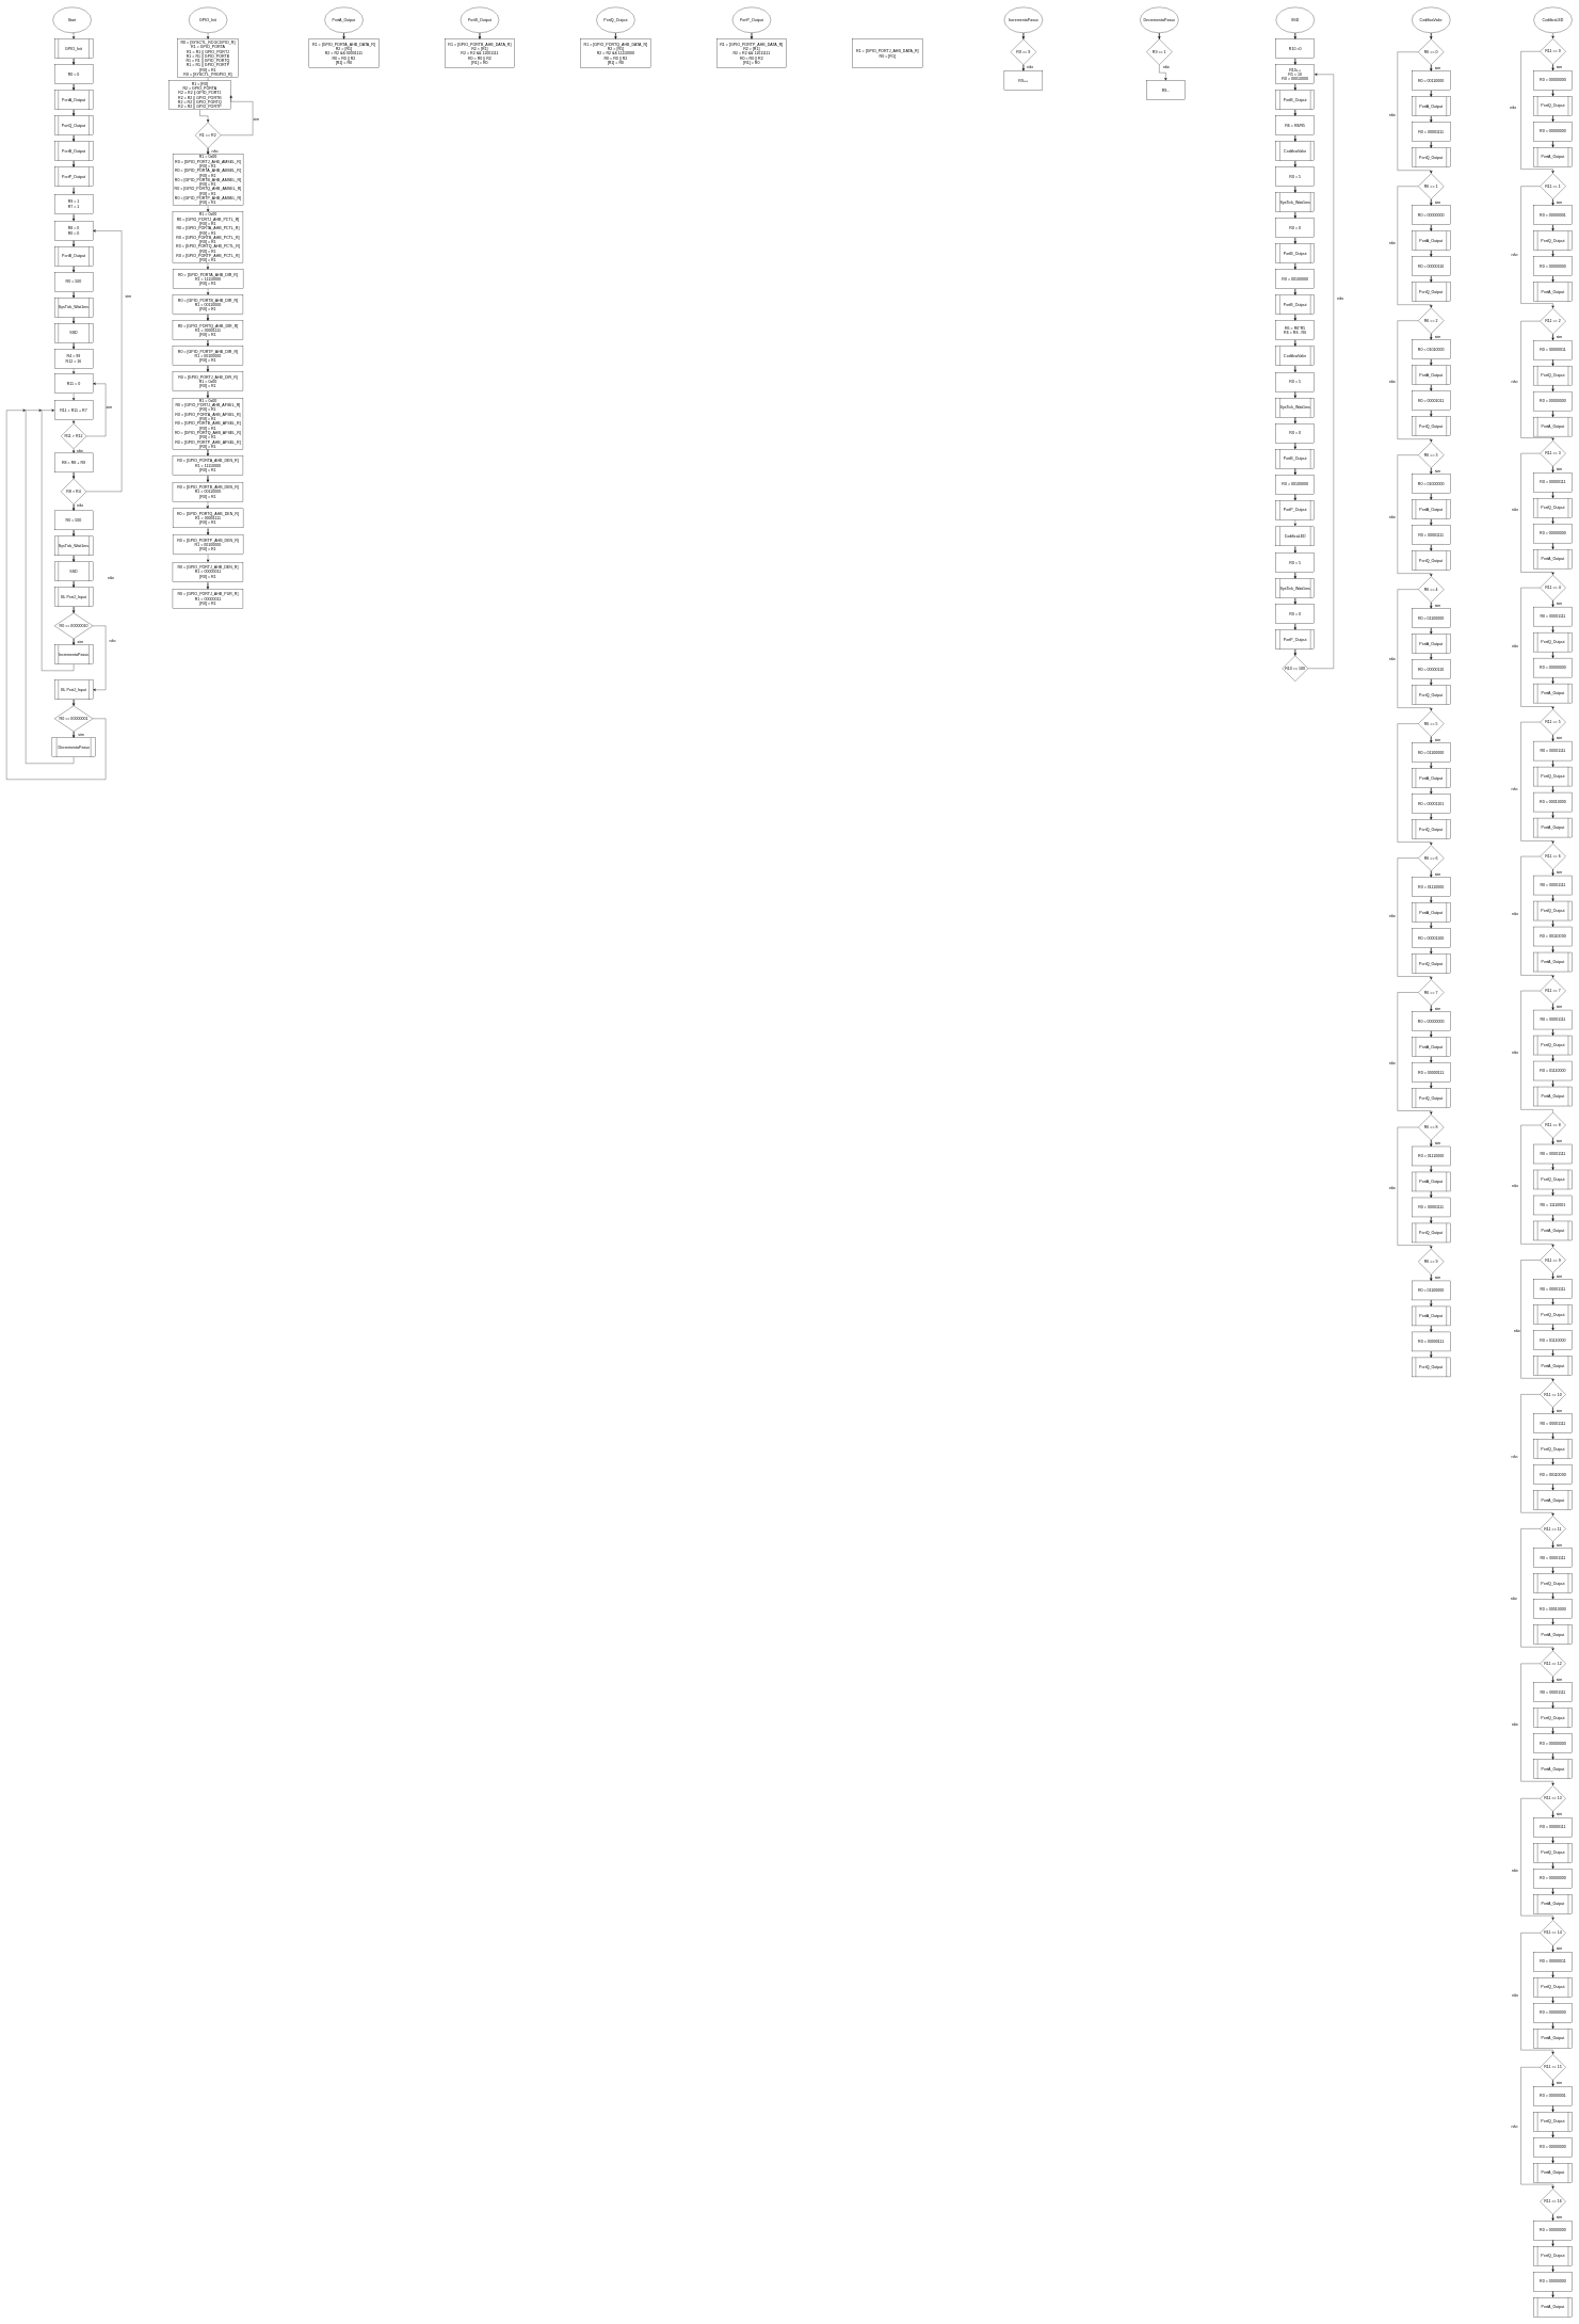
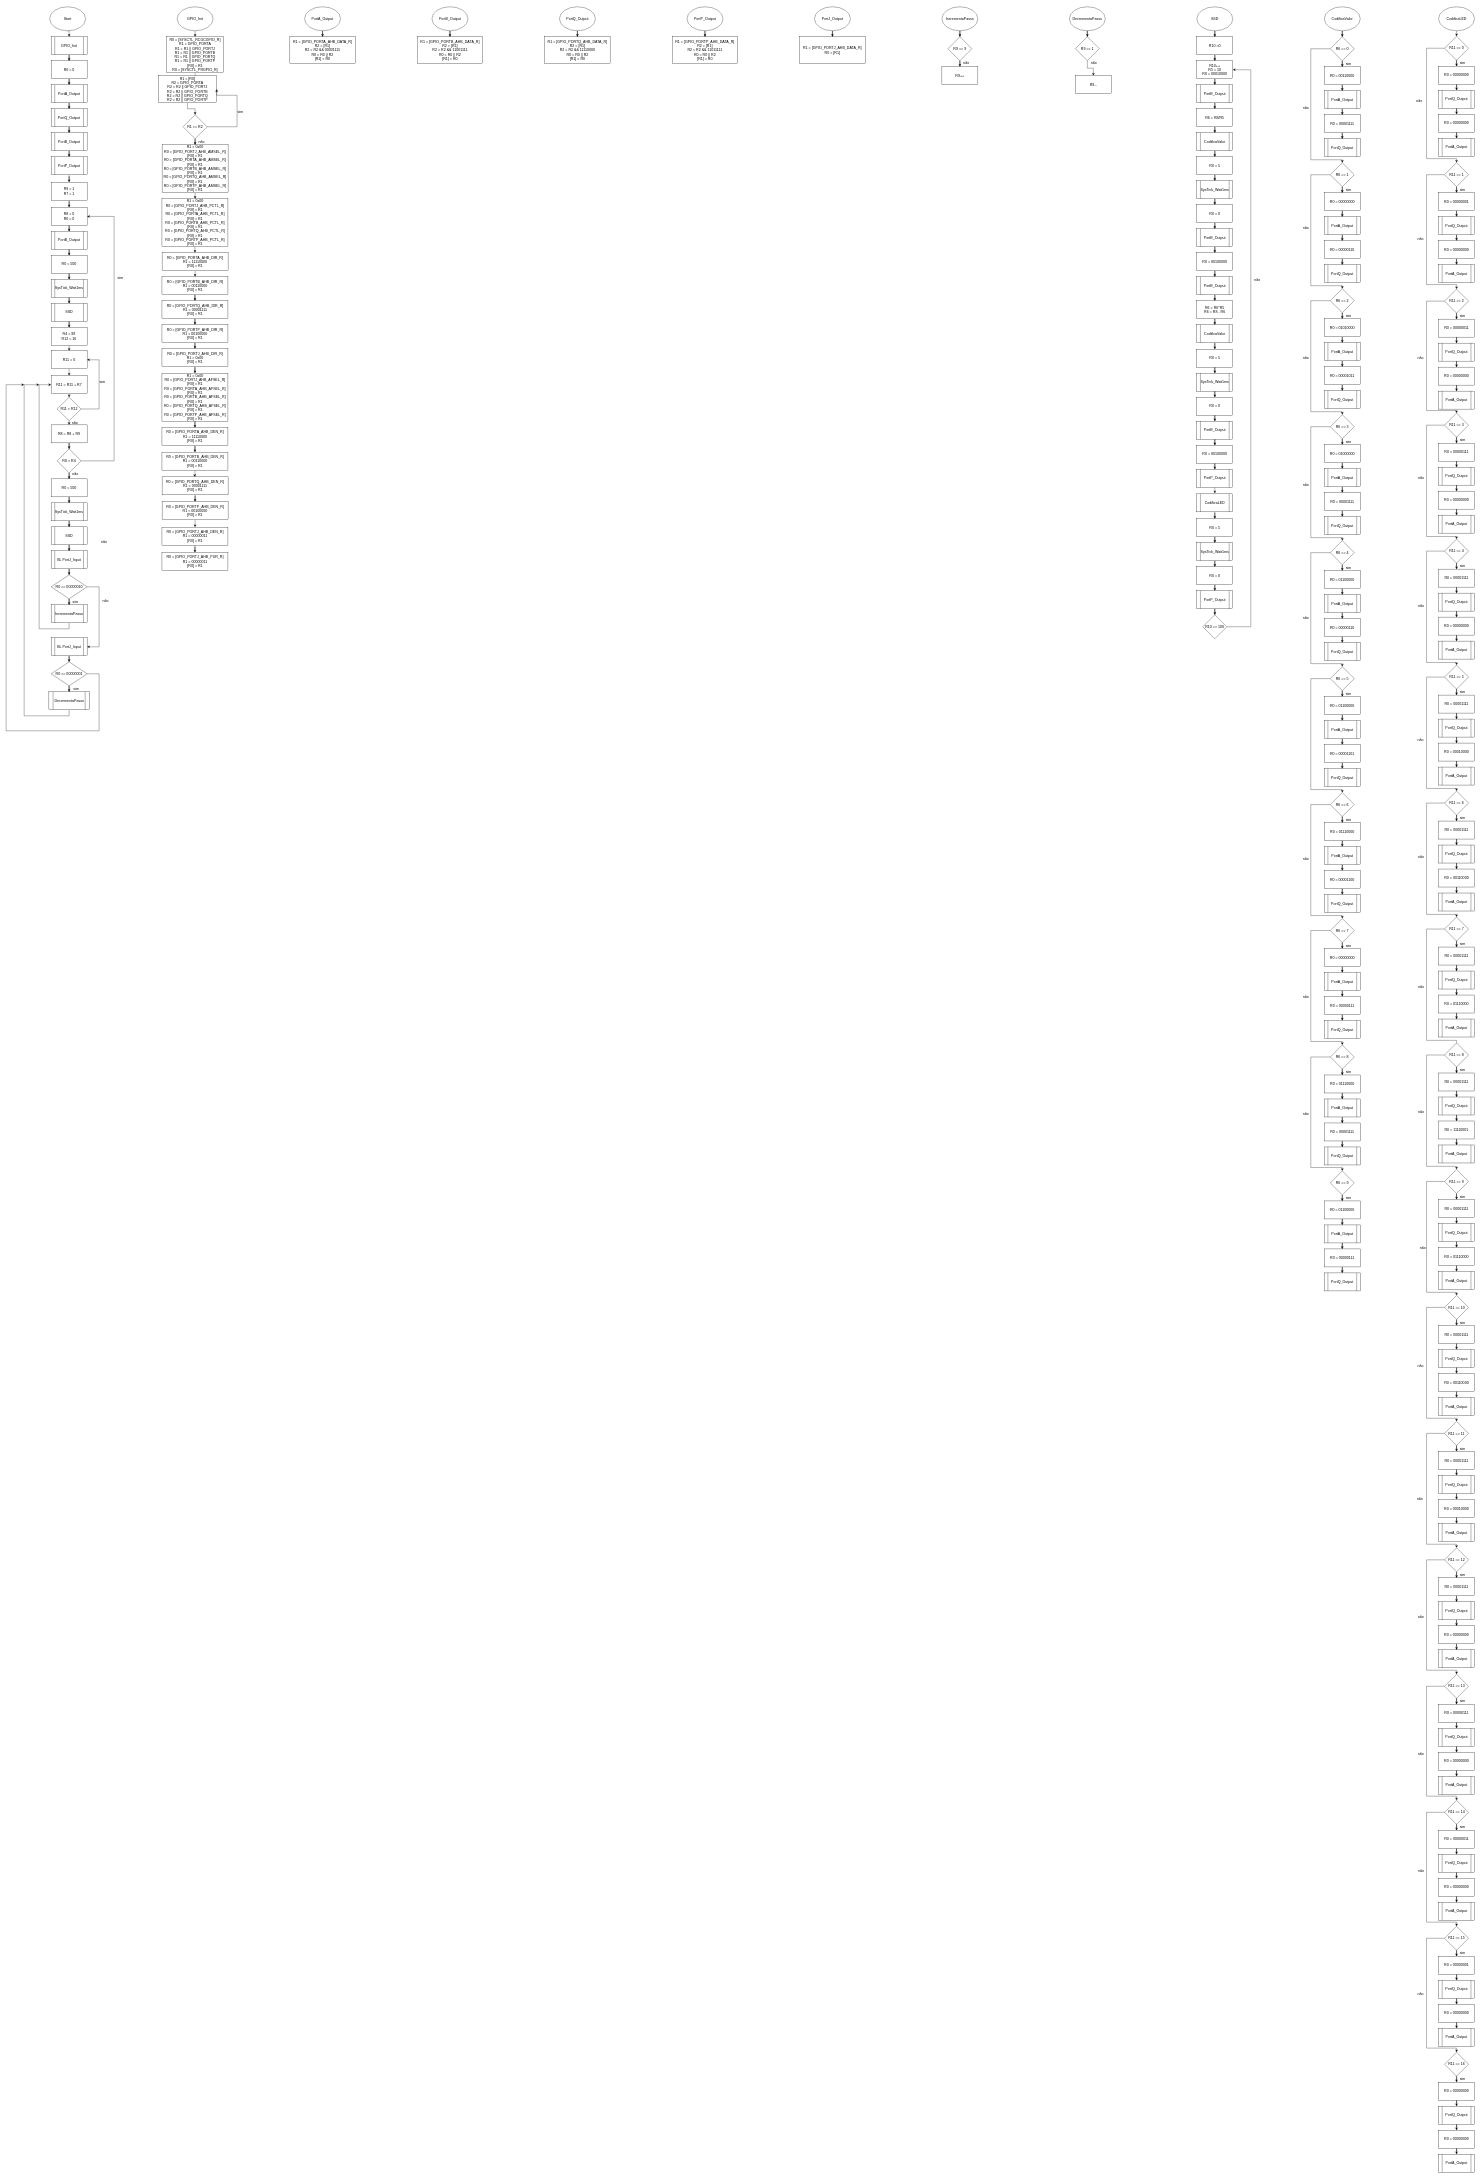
+ <mxCell id="110" value="&lt;span&gt;PortJ_Output&lt;/span&gt;" style="ellipse;whiteSpace=wrap;html=1;" parent="1" vertex="1"><mxGeometry x="2715.1" y="20.9" width="120" height="80" as="geometry" /></mxCell>
+ <mxCell id="109" value="" style="edgeStyle=orthogonalEdgeStyle;rounded=0;orthogonalLoop=1;jettySize=auto;html=1;" parent="1" source="110" target="111" edge="1"><mxGeometry relative="1" as="geometry" /></mxCell>
